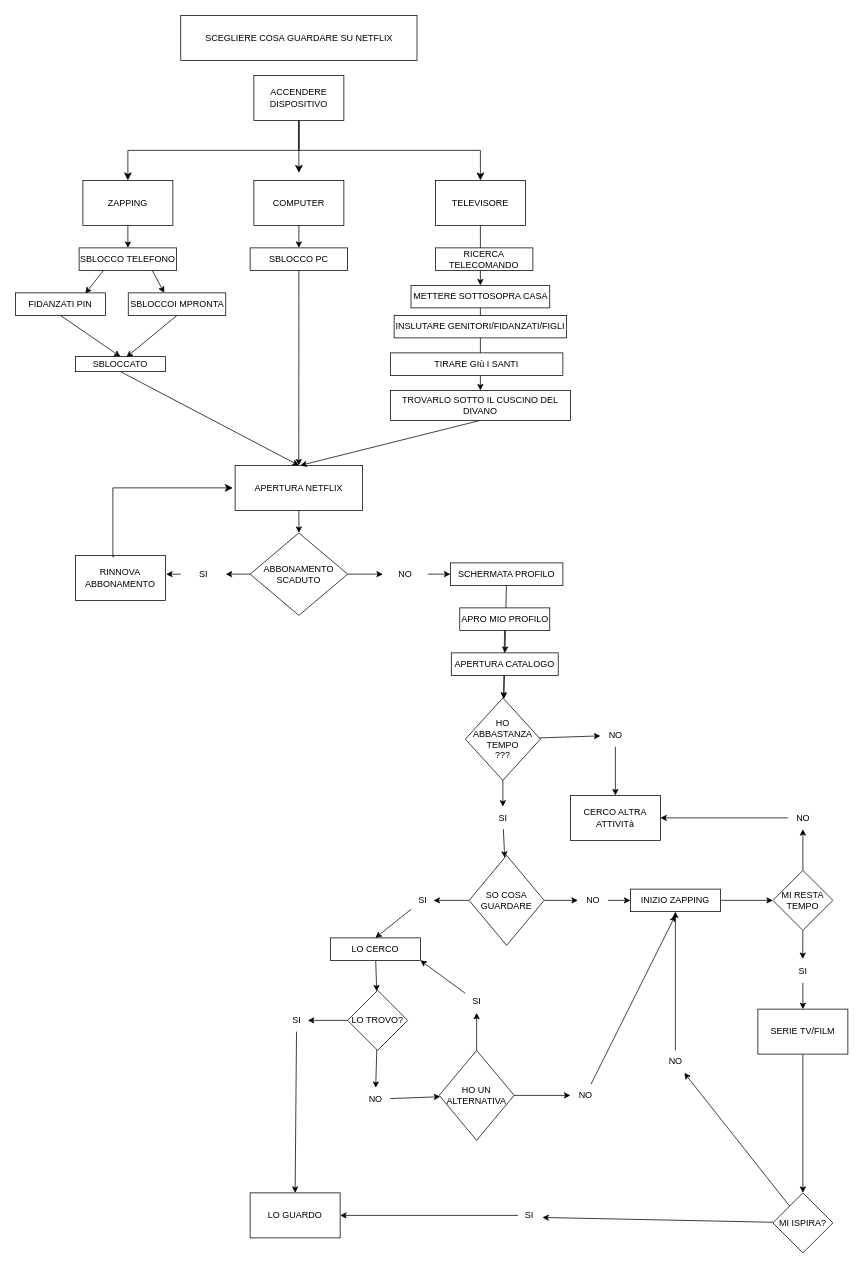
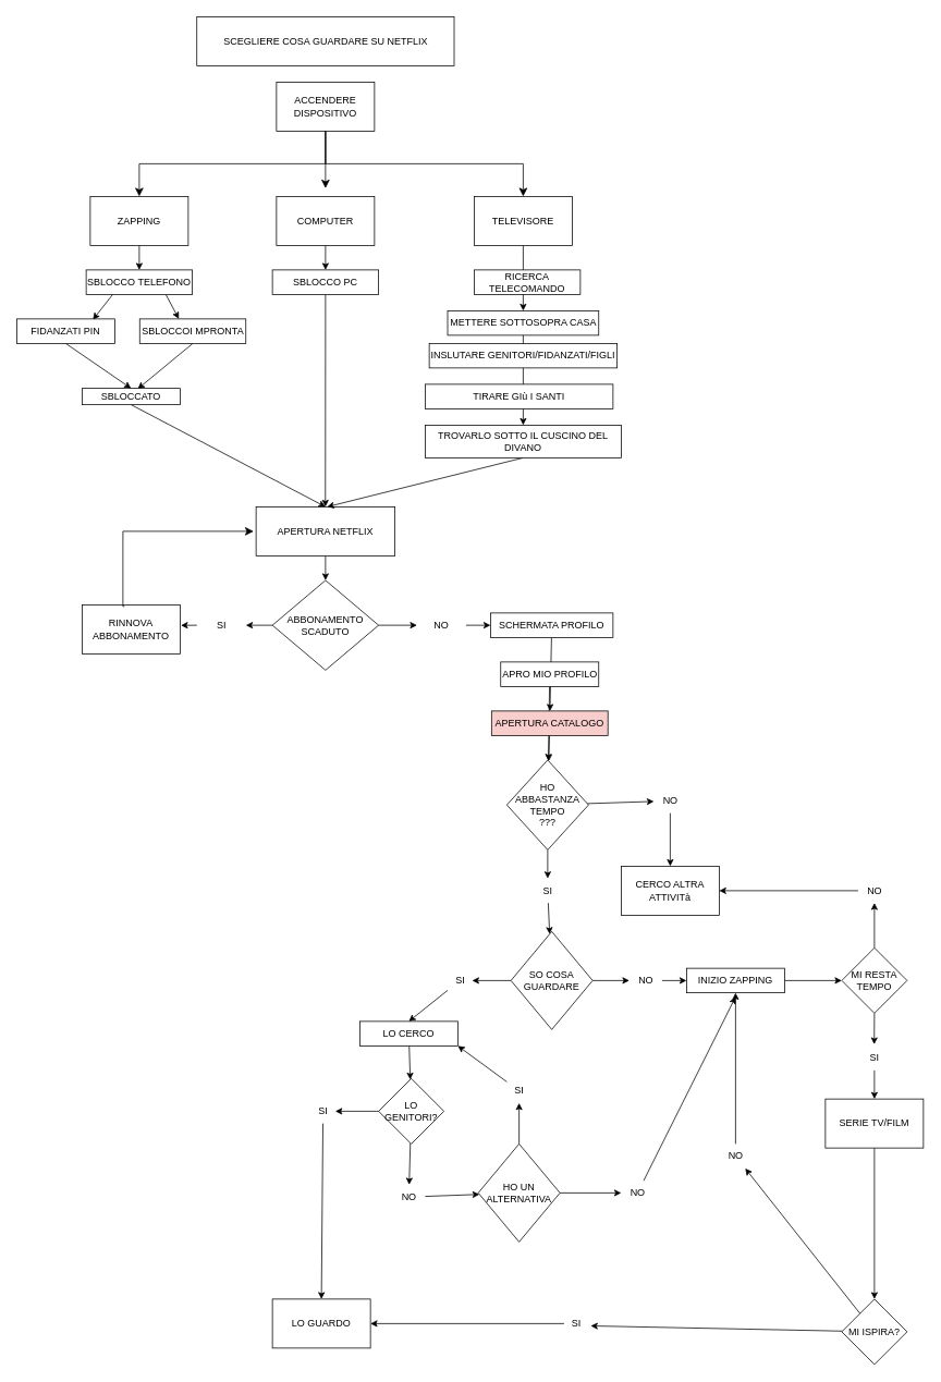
- <mxCell id="45" value="APERTURA CATALOGO" style="rounded=0;whiteSpace=wrap;html=1;" parent="1" vertex="1"><mxGeometry x="601.25" y="870" width="142.5" height="30" as="geometry" /></mxCell>
+ <mxCell id="45" value="APERTURA CATALOGO" style="rounded=0;whiteSpace=wrap;html=1;fillColor=#f8cecc;" parent="1" vertex="1"><mxGeometry x="601.25" y="870" width="142.5" height="30" as="geometry" /></mxCell>
- <mxCell id="67" value="LO TROVO?" style="rhombus;whiteSpace=wrap;html=1;" parent="1" vertex="1"><mxGeometry x="463" y="1320" width="80" height="80" as="geometry" /></mxCell>
+ <mxCell id="67" value="LO GENITORI?" style="rhombus;whiteSpace=wrap;html=1;" parent="1" vertex="1"><mxGeometry x="463" y="1320" width="80" height="80" as="geometry" /></mxCell>
